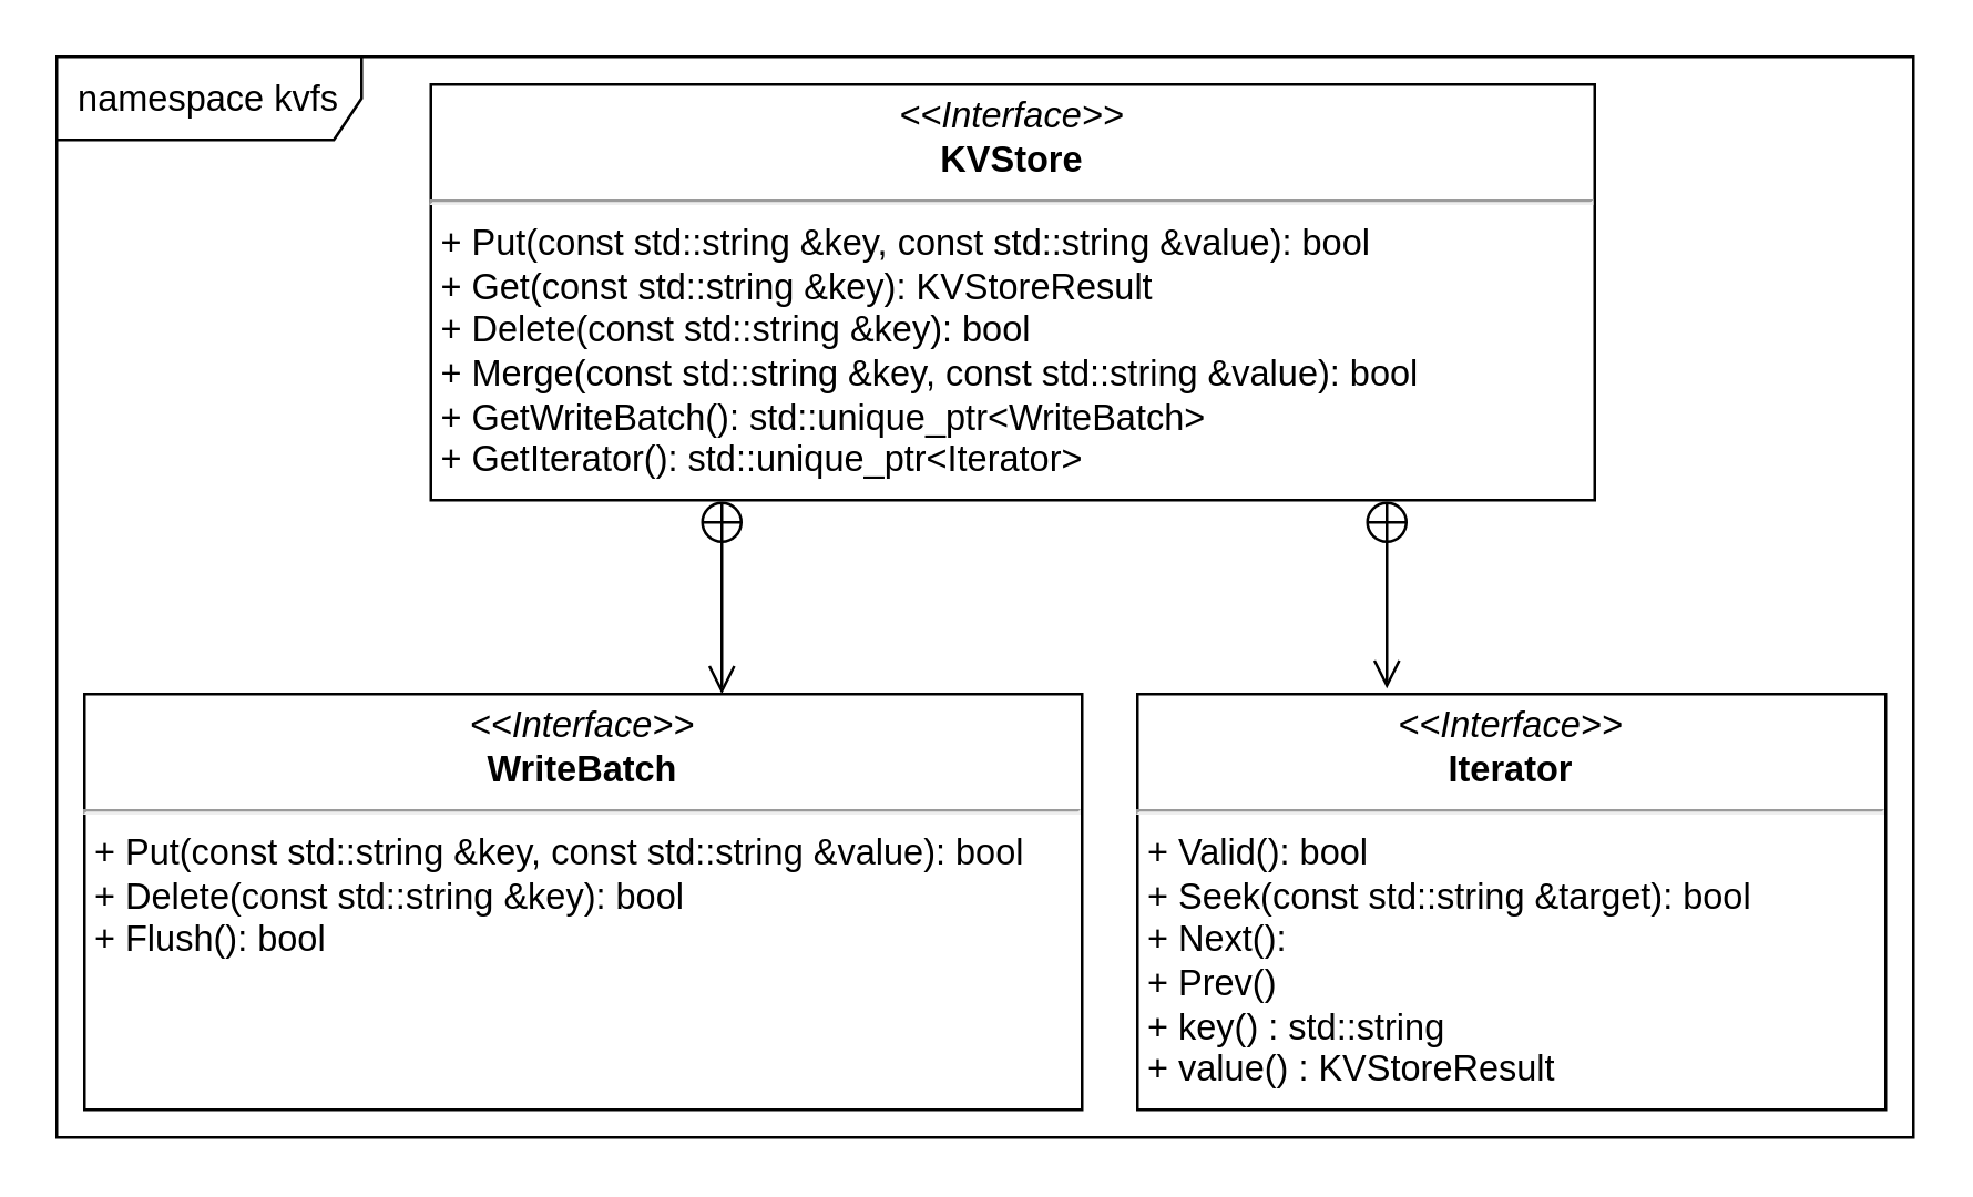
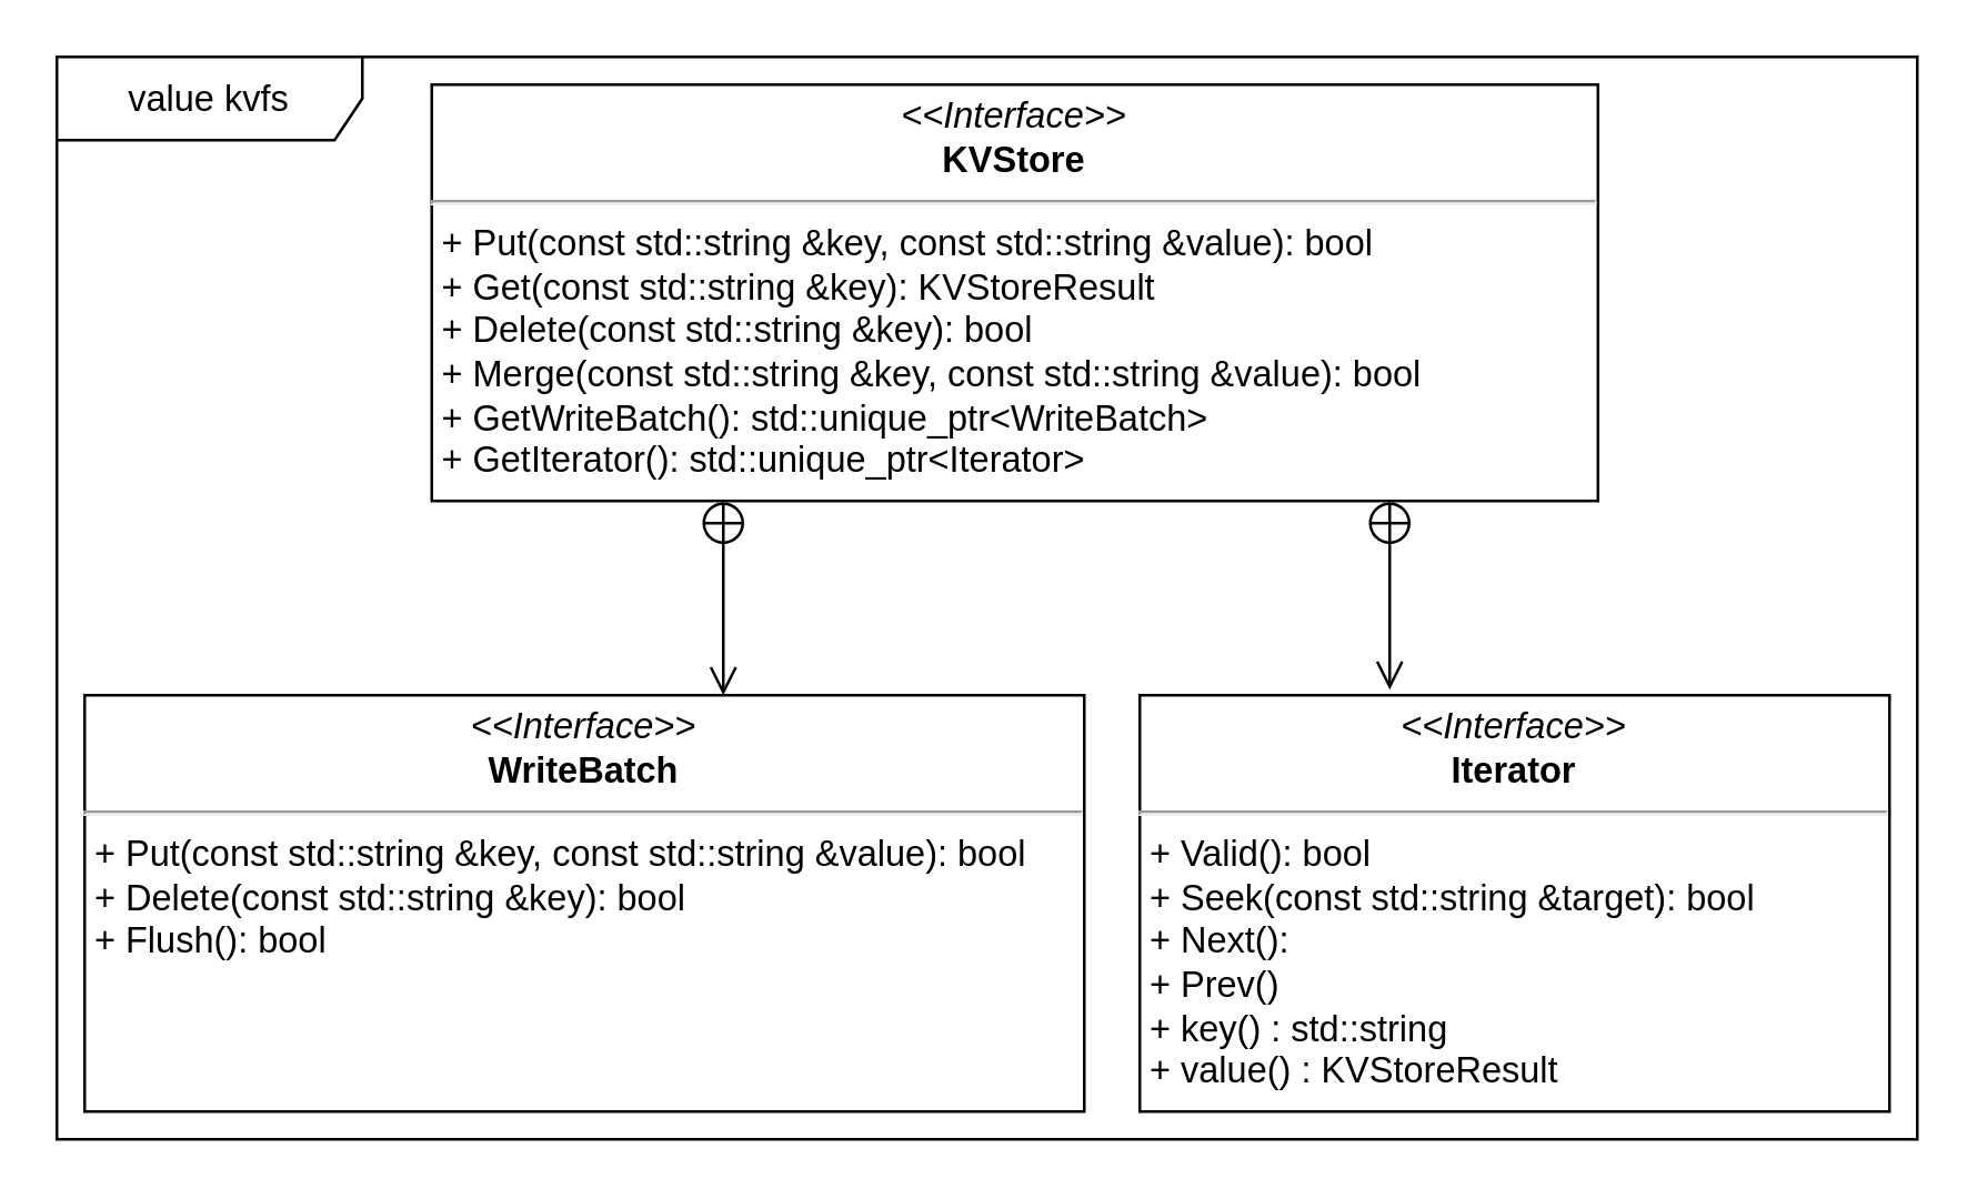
- <mxCell id="2" value="namespace kvfs" style="shape=umlFrame;whiteSpace=wrap;html=1;width=110;height=30;fontSize=13;" vertex="1" parent="1"><mxGeometry x="20" y="20" width="670" height="390" as="geometry" /></mxCell>
+ <mxCell id="2" value="value kvfs" style="shape=umlFrame;whiteSpace=wrap;html=1;width=110;height=30;fontSize=13;" vertex="1" parent="1"><mxGeometry x="20" y="20" width="670" height="390" as="geometry" /></mxCell>
